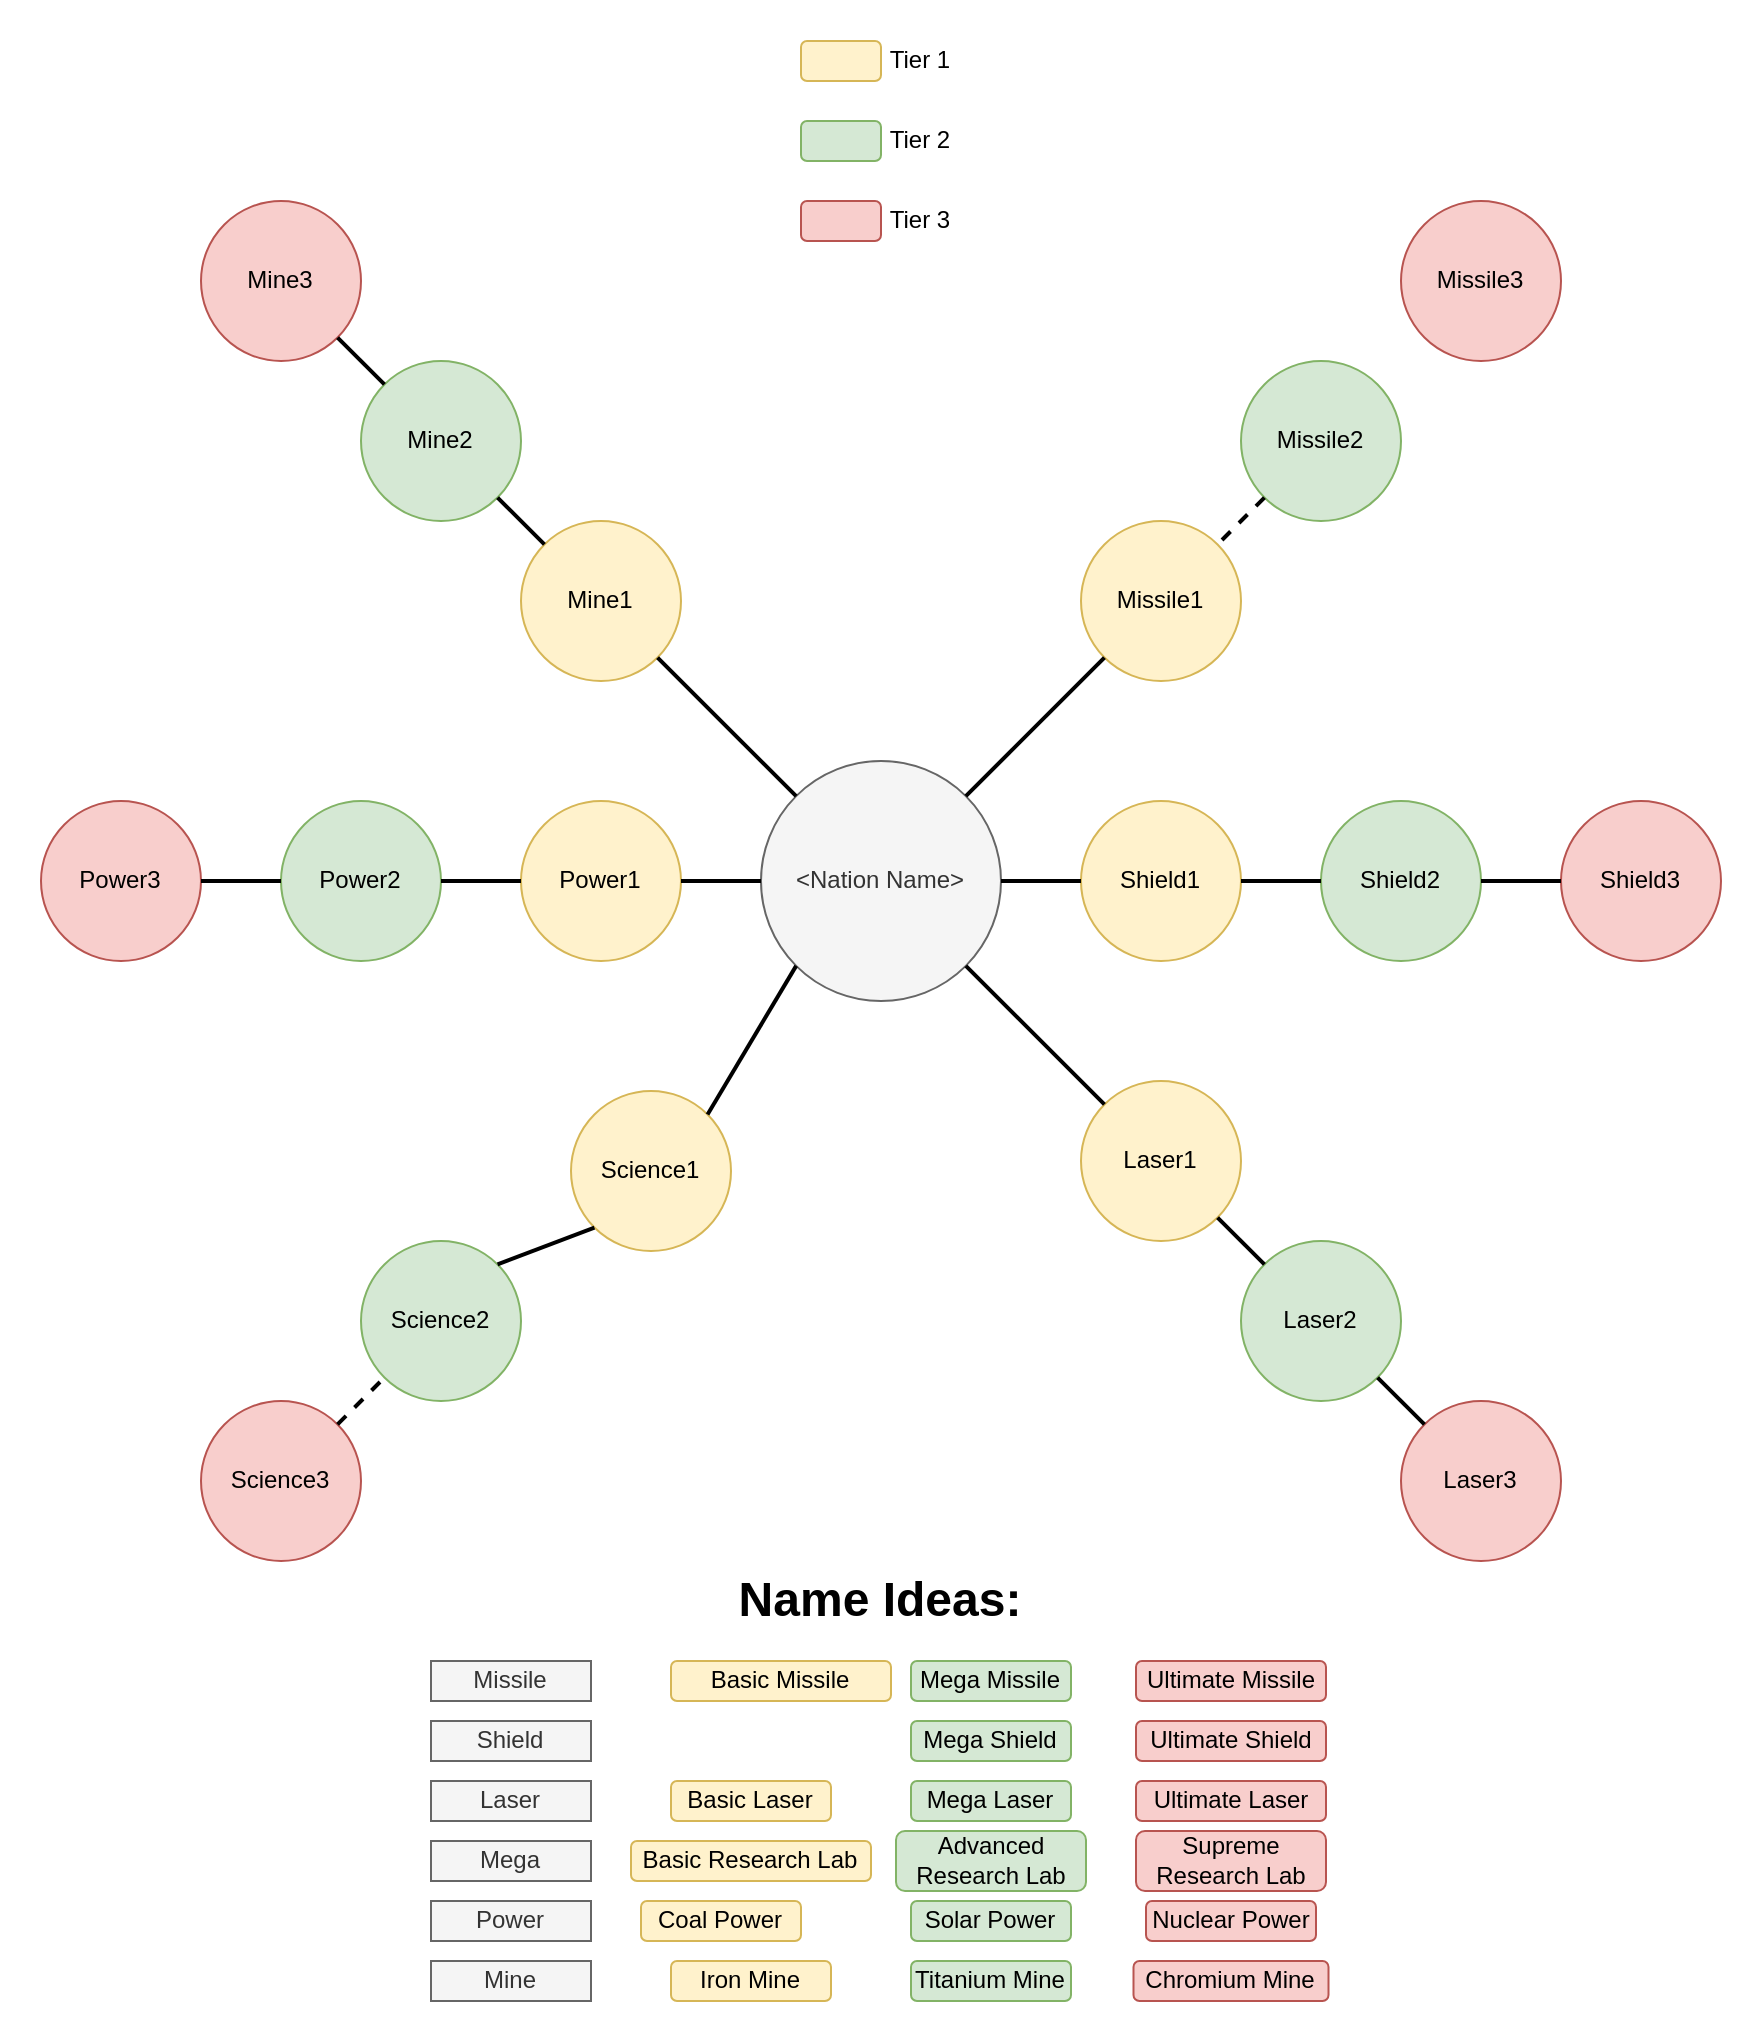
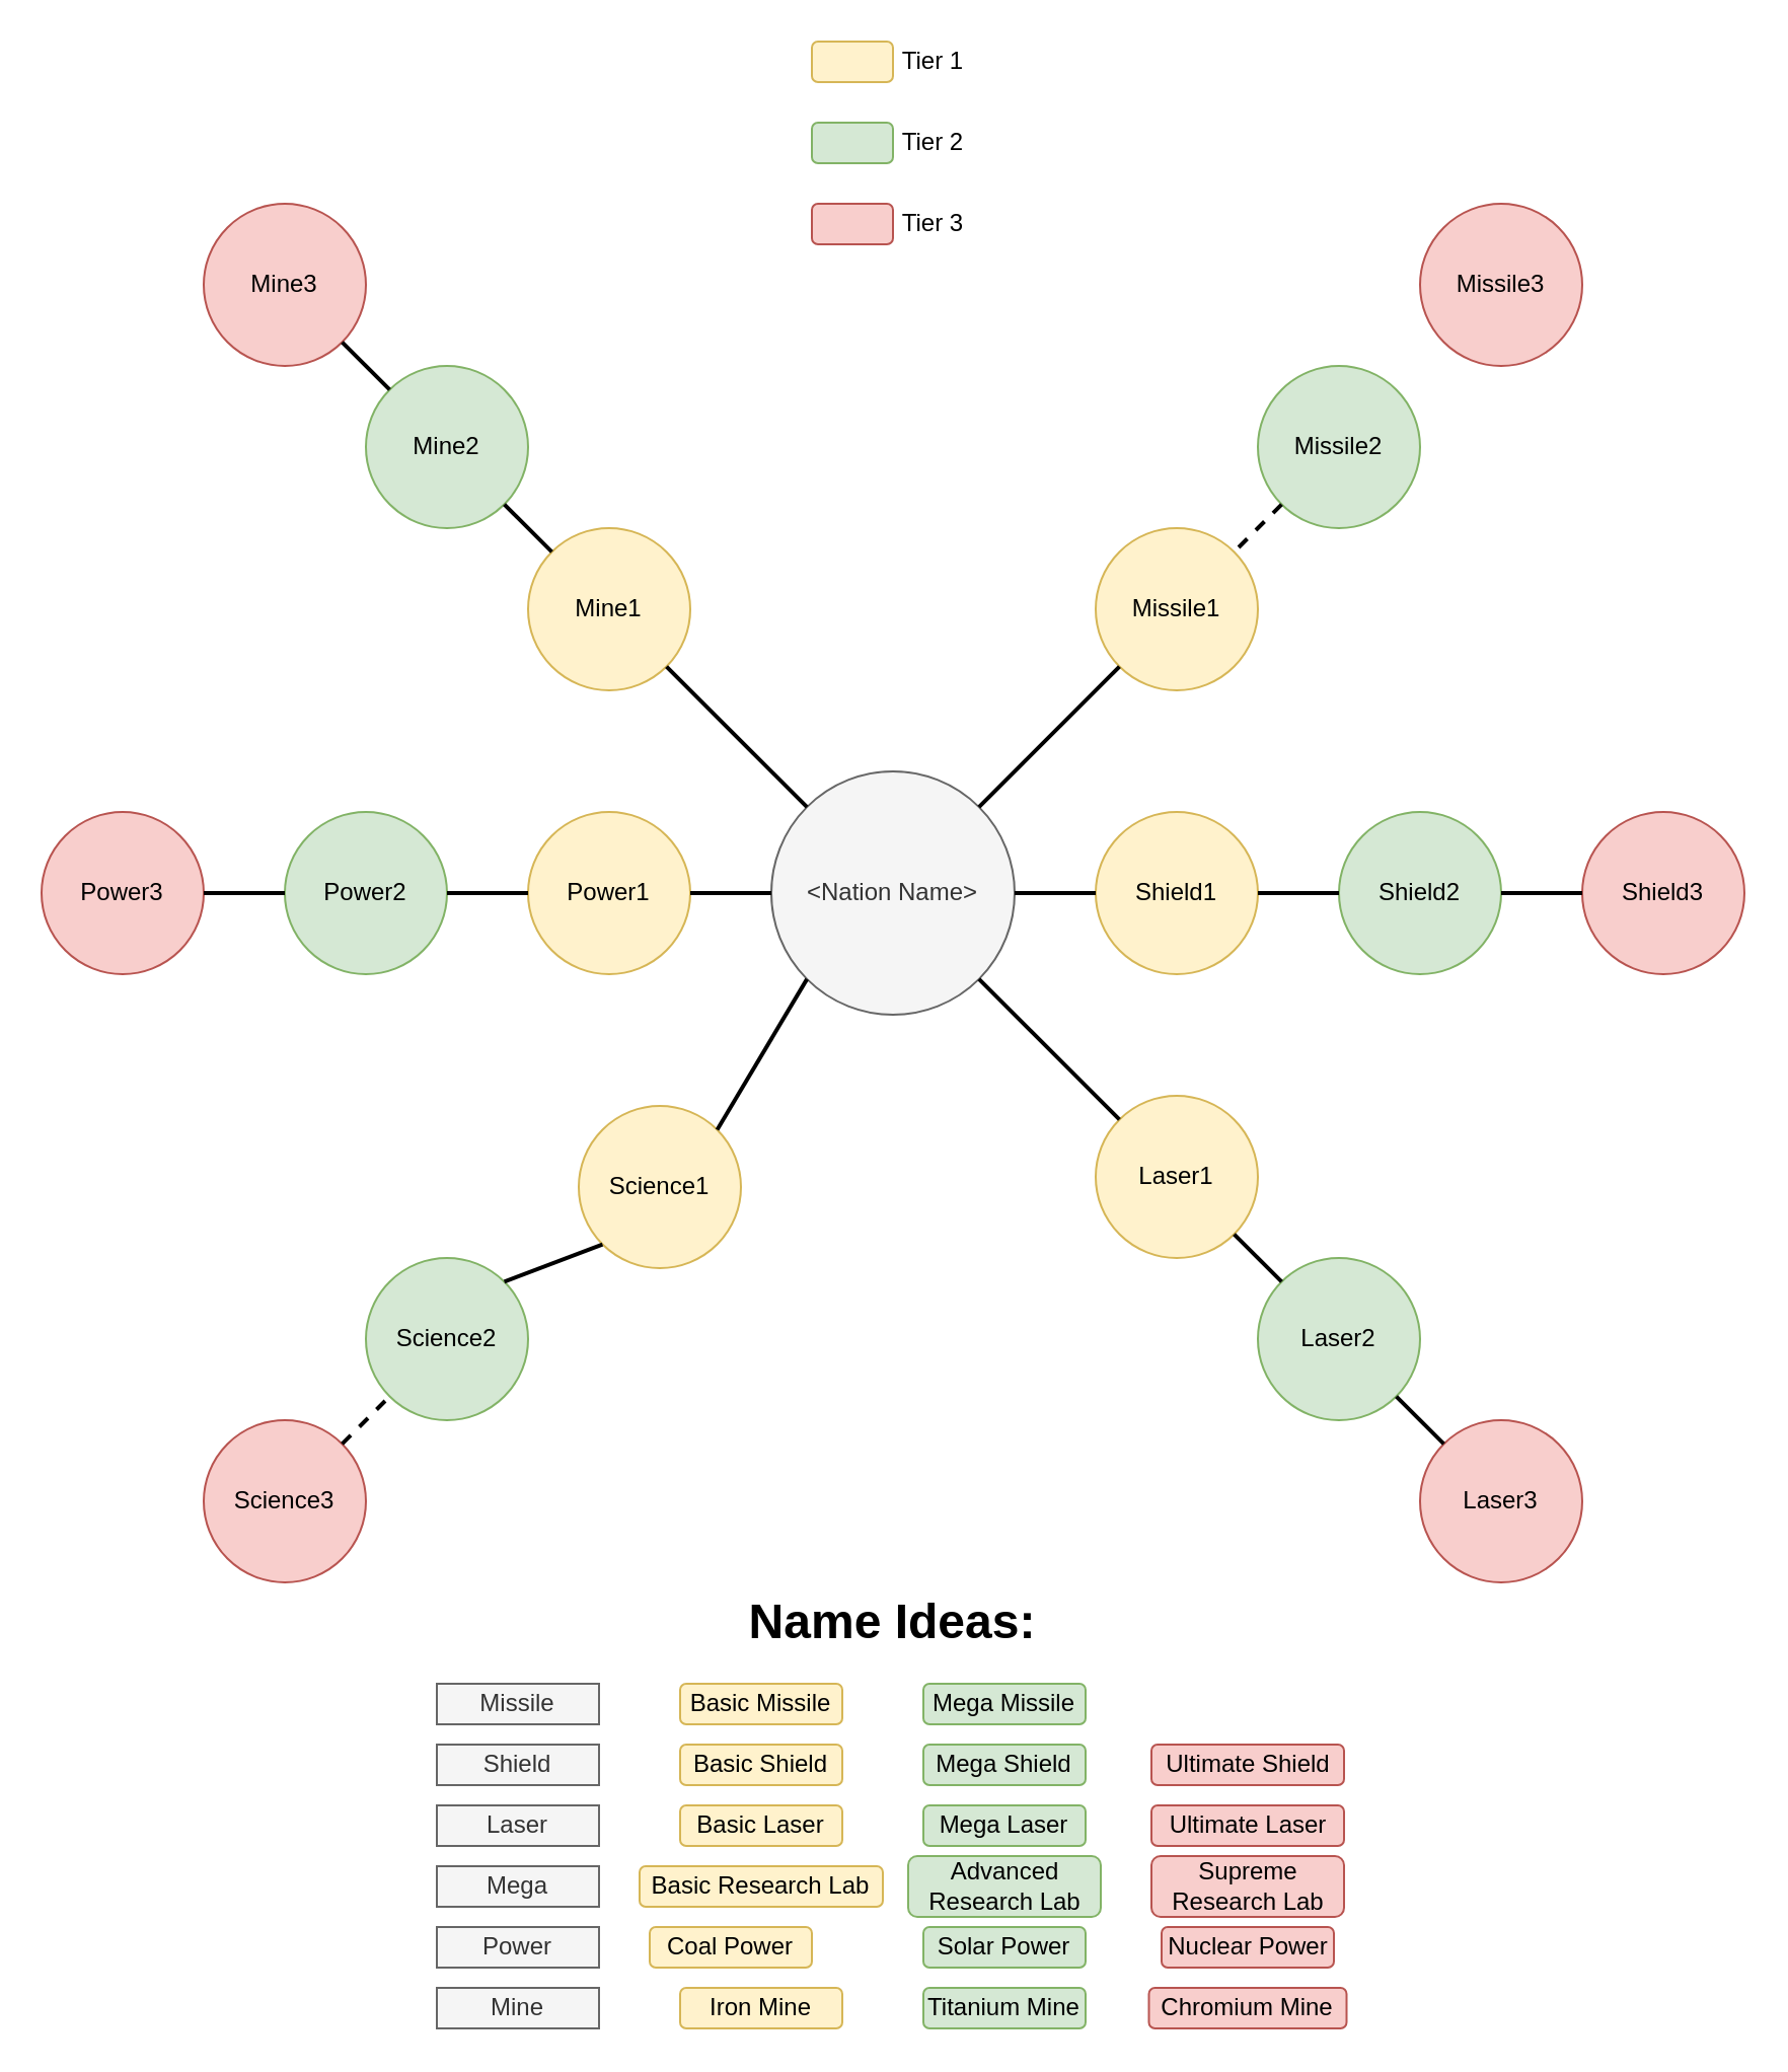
- <mxCell id="51" value="Basic Missile" style="rounded=1;whiteSpace=wrap;html=1;align=center;fillColor=#fff2cc;strokeColor=#d6b656;" vertex="1" parent="1"><mxGeometry x="335" y="830" width="110" height="20" as="geometry" /></mxCell>
+ <mxCell id="51" value="Basic Missile" style="rounded=1;whiteSpace=wrap;html=1;align=center;fillColor=#fff2cc;strokeColor=#d6b656;" vertex="1" parent="1"><mxGeometry x="335" y="830" width="80" height="20" as="geometry" /></mxCell>
- <mxCell id="53" value="Ultimate Missile" style="rounded=1;whiteSpace=wrap;html=1;align=center;fillColor=#f8cecc;strokeColor=#b85450;" vertex="1" parent="1"><mxGeometry x="567.5" y="830" width="95" height="20" as="geometry" /></mxCell>
+ <mxCell id="54" value="Basic Shield" style="rounded=1;whiteSpace=wrap;html=1;align=center;fillColor=#fff2cc;strokeColor=#d6b656;" vertex="1" parent="1"><mxGeometry x="335" y="860" width="80" height="20" as="geometry" /></mxCell>
